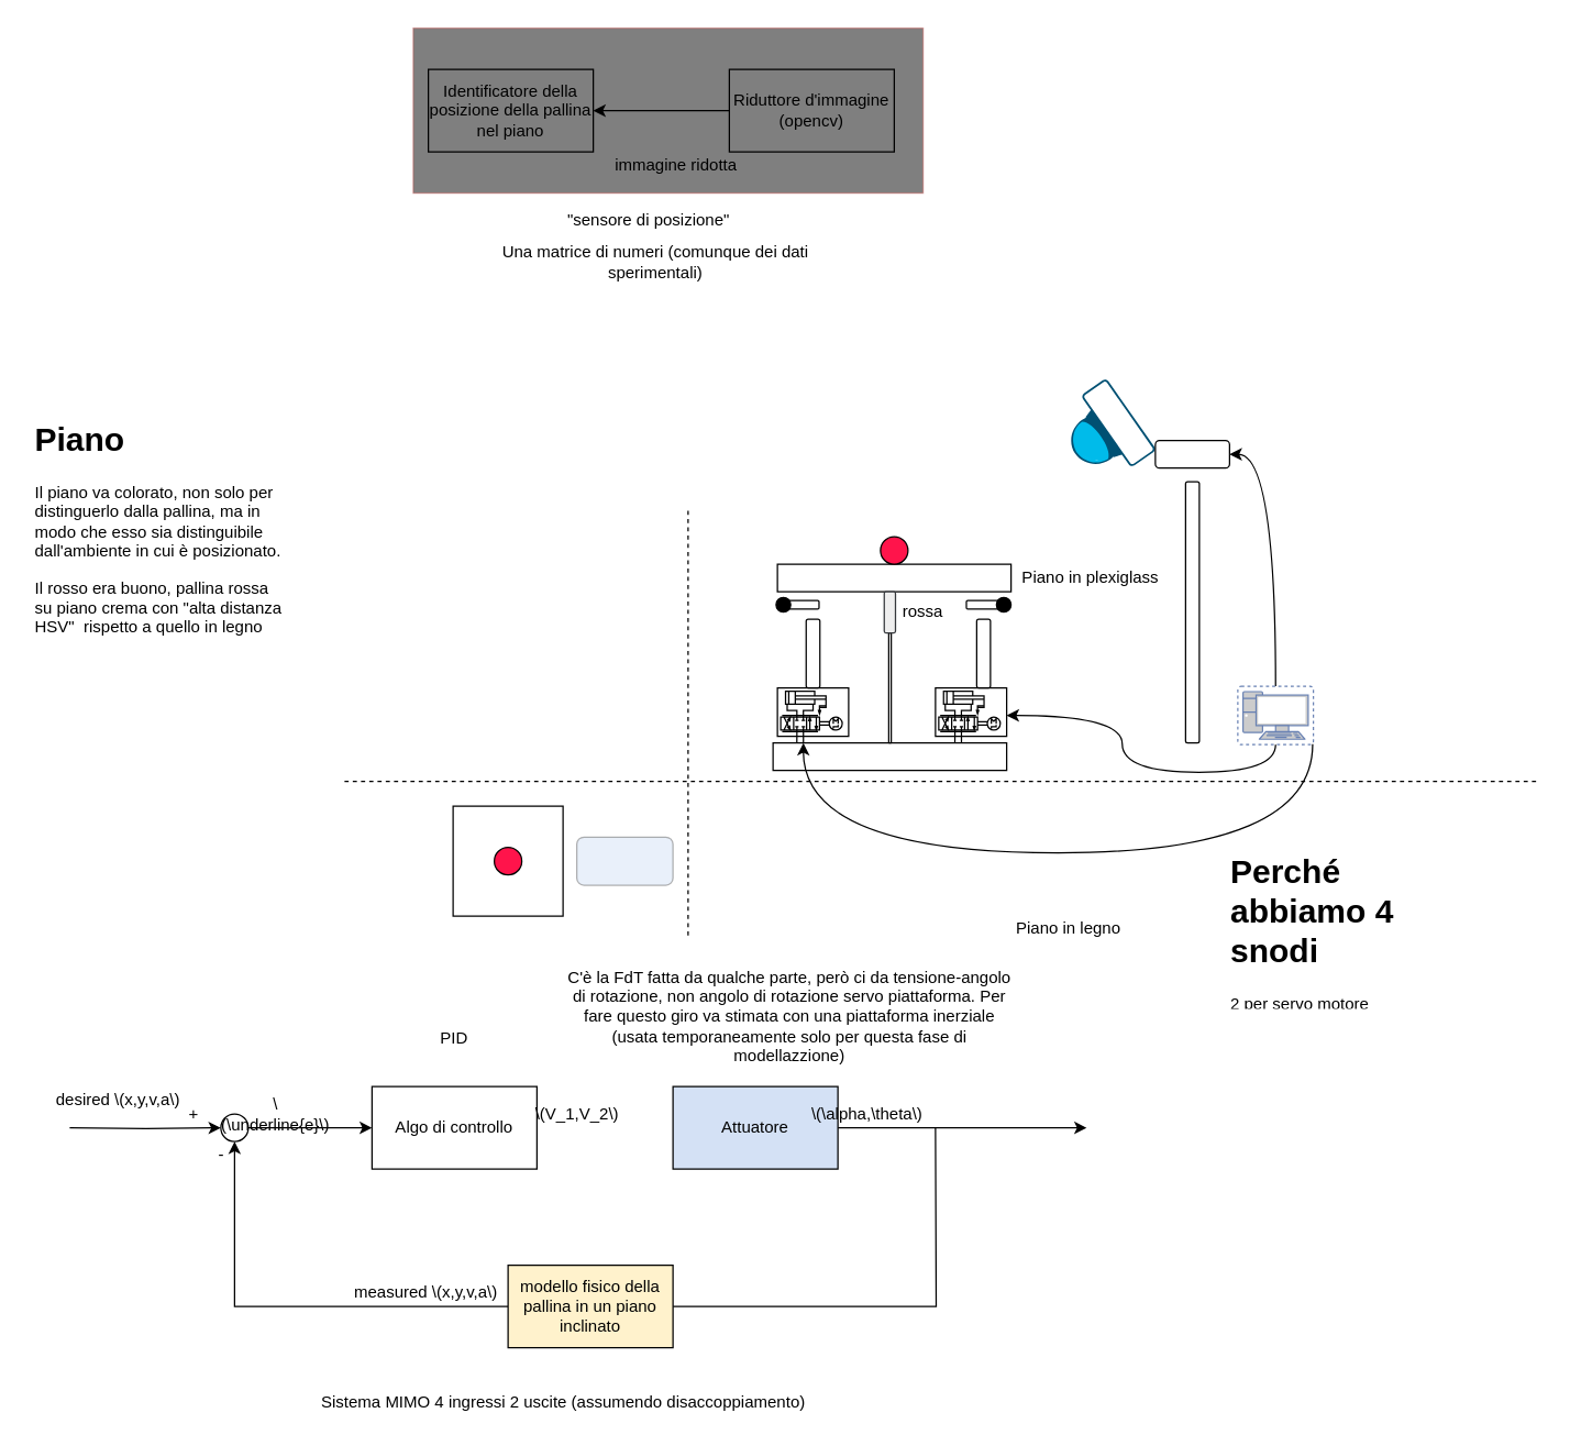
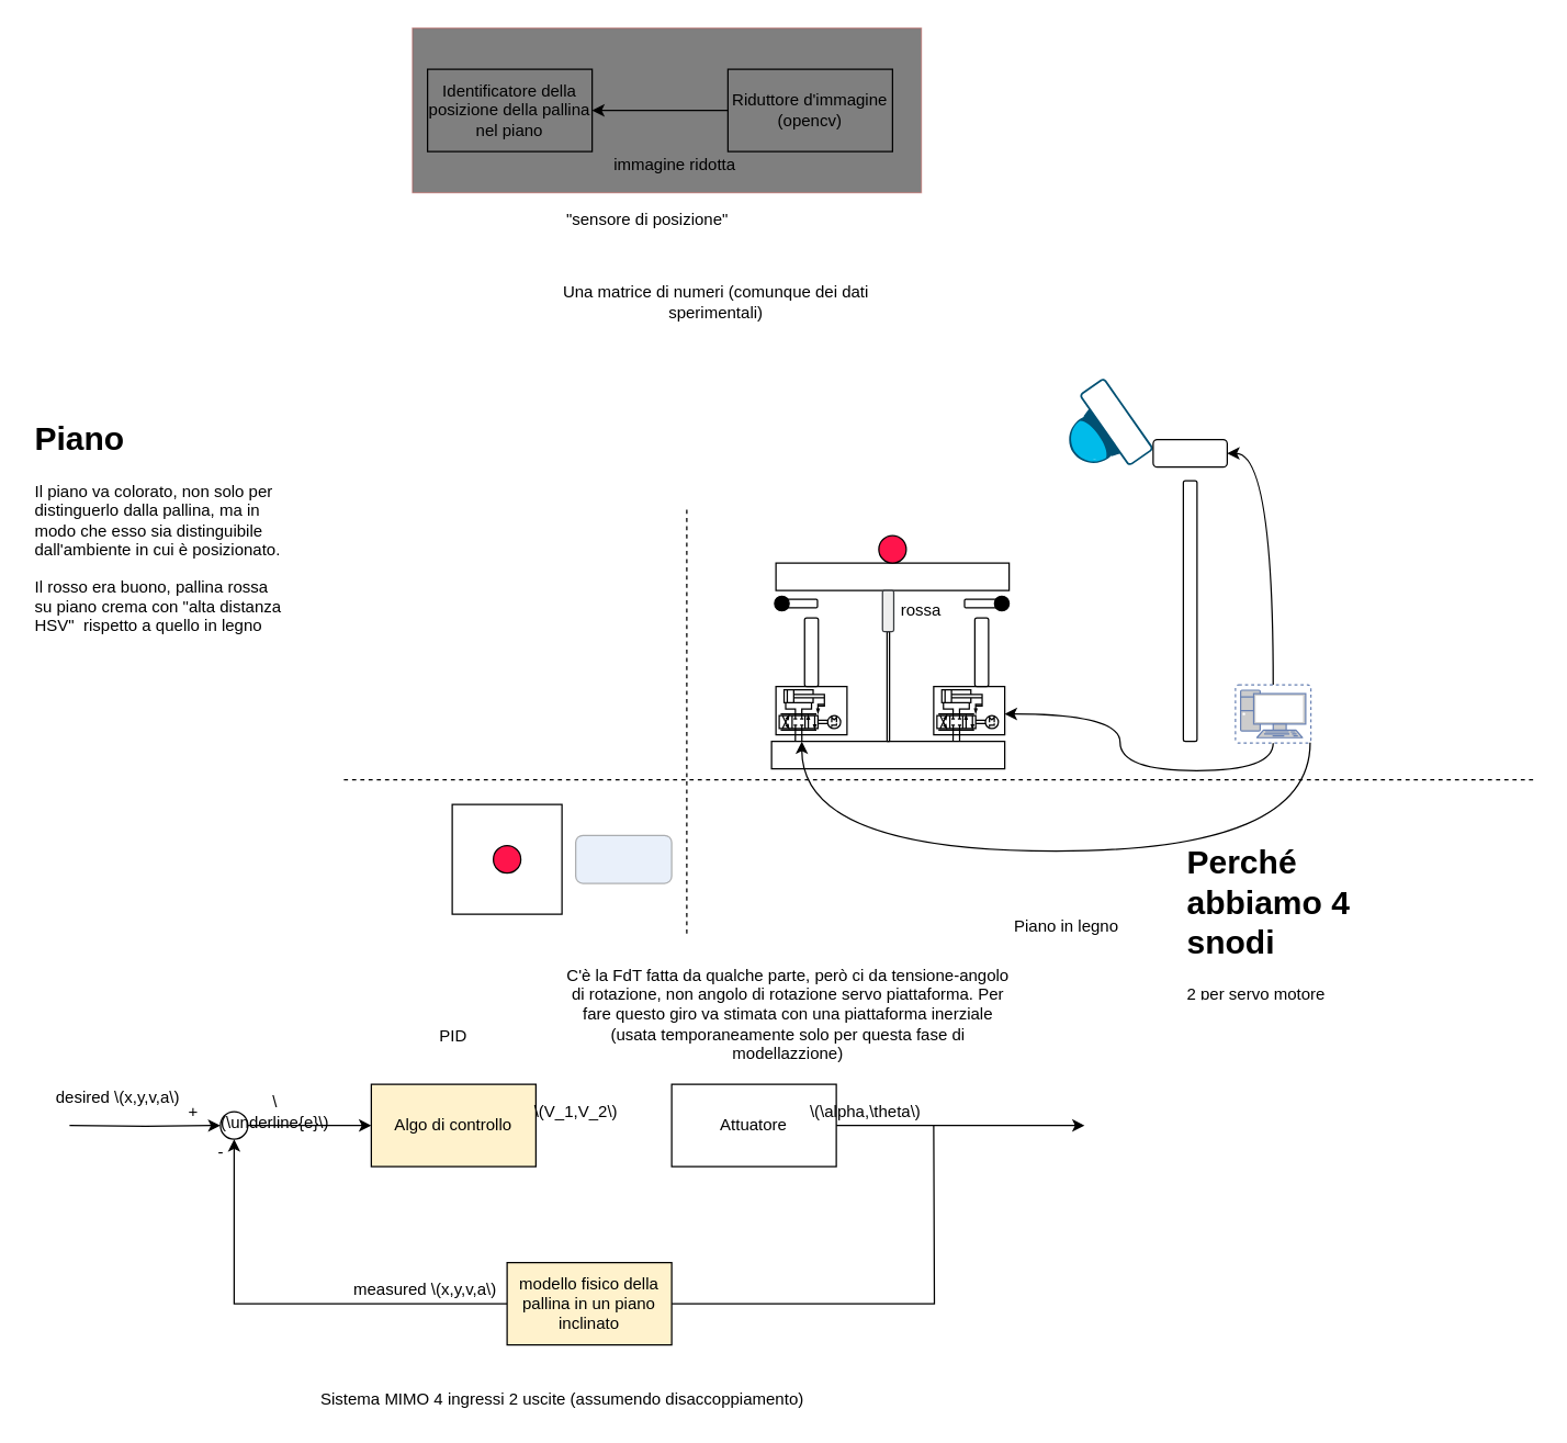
- <mxCell id="53" value="Una matrice di numeri (comunque dei dati sperimentali)" style="text;html=1;strokeColor=none;fillColor=none;align=center;verticalAlign=middle;whiteSpace=wrap;rounded=0;opacity=50;" vertex="1" parent="1"><mxGeometry x="361" y="180" width="231" height="20" as="geometry" /></mxCell>
+ <mxCell id="53" value="Una matrice di numeri (comunque dei dati sperimentali)" style="text;html=1;strokeColor=none;fillColor=none;align=center;verticalAlign=middle;whiteSpace=wrap;rounded=0;opacity=50;" vertex="1" parent="1"><mxGeometry x="406" y="210" width="231" height="20" as="geometry" /></mxCell>
- <mxCell id="26" value="Piano in plexiglass" style="text;html=1;strokeColor=none;fillColor=none;align=center;verticalAlign=middle;whiteSpace=wrap;rounded=0;" parent="1" vertex="1"><mxGeometry x="738" y="410" width="110" height="20" as="geometry" /></mxCell>
- <mxCell id="36" value="&lt;h1&gt;Perché abbiamo 4 snodi&lt;/h1&gt;&lt;p&gt;2 per servo motore&lt;/p&gt;" style="text;html=1;strokeColor=none;fillColor=none;spacing=5;spacingTop=-20;whiteSpace=wrap;overflow=hidden;rounded=0;" parent="1" vertex="1"><mxGeometry x="890" y="613.5" width="190" height="120" as="geometry" /></mxCell>
+ <mxCell id="36" value="&lt;h1&gt;Perché abbiamo 4 snodi&lt;/h1&gt;&lt;p&gt;2 per servo motore&lt;/p&gt;" style="text;html=1;strokeColor=none;fillColor=none;spacing=5;spacingTop=-20;whiteSpace=wrap;overflow=hidden;rounded=0;" parent="1" vertex="1"><mxGeometry x="860" y="608.5" width="190" height="120" as="geometry" /></mxCell>
- <mxCell id="2" value="Algo di controllo" style="rounded=0;whiteSpace=wrap;html=1;" parent="1" vertex="1"><mxGeometry x="270" y="790" width="120" height="60" as="geometry" /></mxCell>
+ <mxCell id="2" value="Algo di controllo" style="rounded=0;whiteSpace=wrap;html=1;fillColor=#fff2cc;" parent="1" vertex="1"><mxGeometry x="270" y="790" width="120" height="60" as="geometry" /></mxCell>
- <mxCell id="11" value="Attuatore" style="rounded=0;whiteSpace=wrap;html=1;fillColor=#d4e1f5;" parent="1" vertex="1"><mxGeometry x="489" y="790" width="120" height="60" as="geometry" /></mxCell>
+ <mxCell id="11" value="Attuatore" style="rounded=0;whiteSpace=wrap;html=1;" parent="1" vertex="1"><mxGeometry x="489" y="790" width="120" height="60" as="geometry" /></mxCell>
